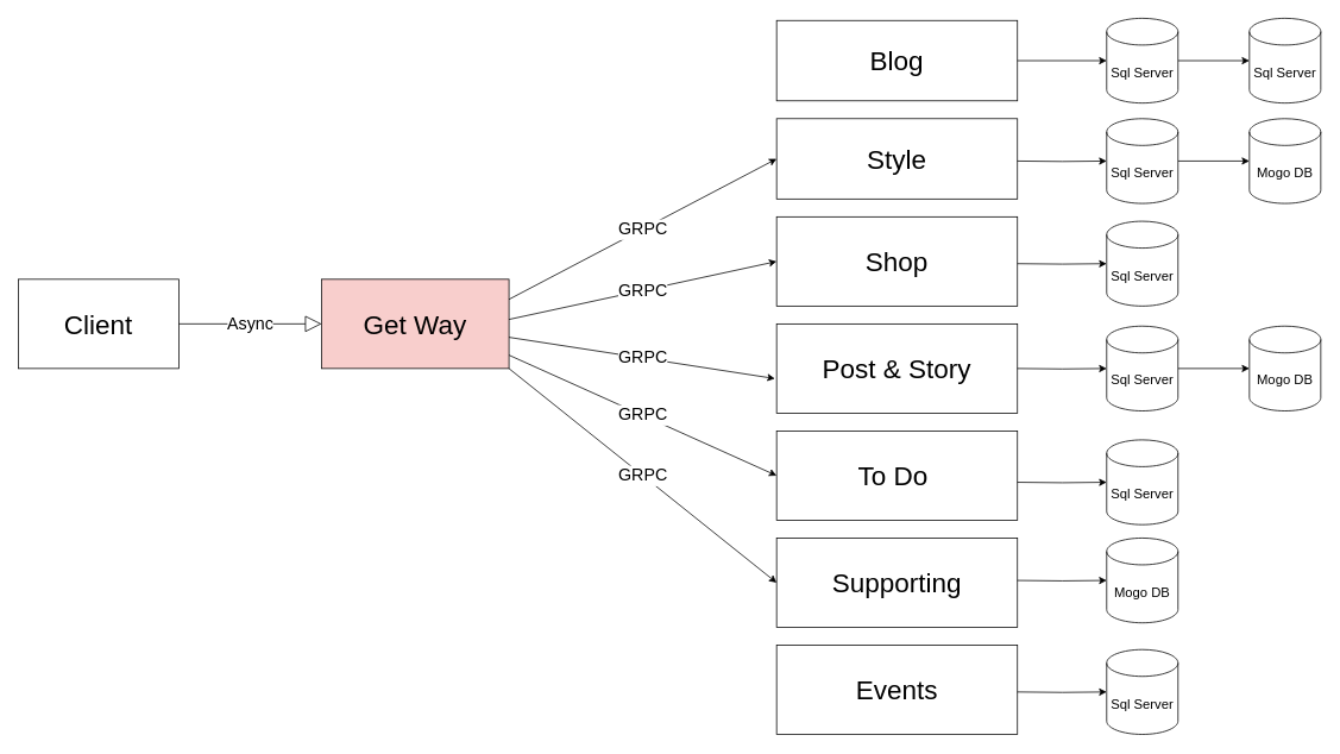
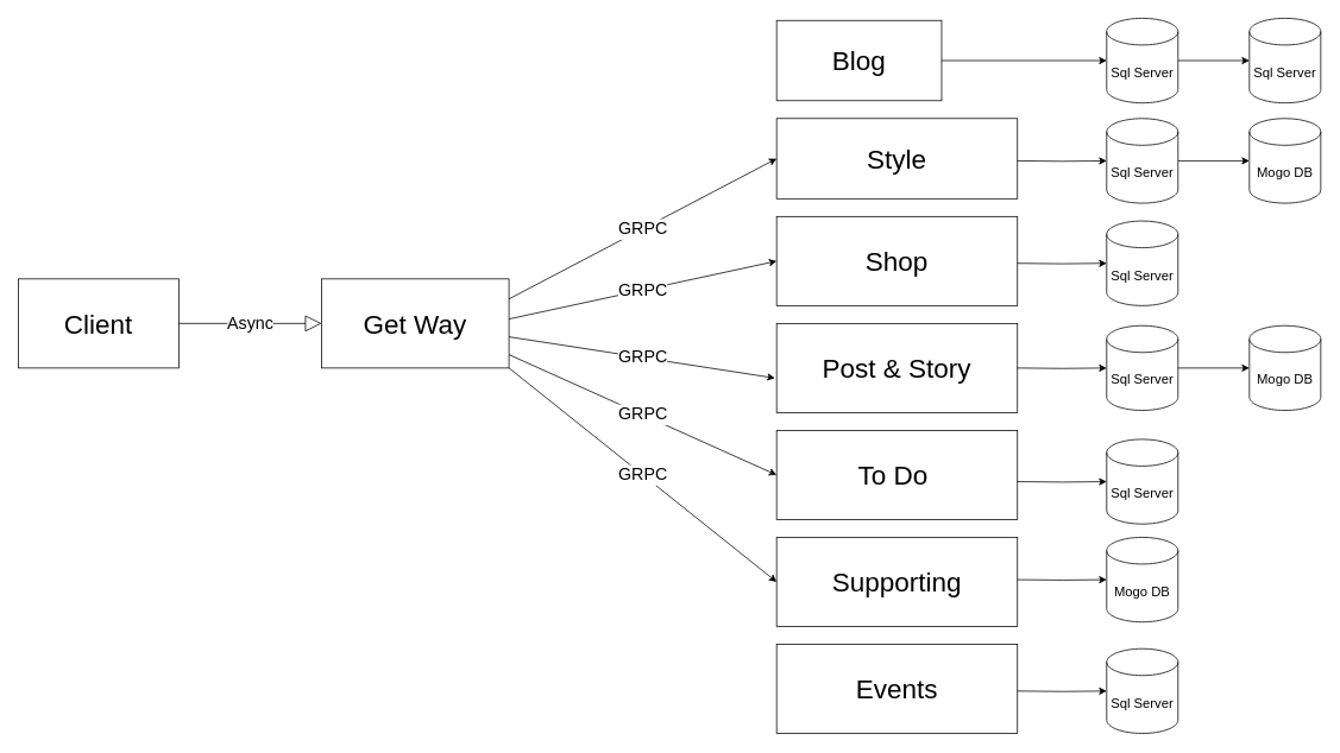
- <mxCell id="5" value="&lt;span style=&quot;font-size: 30px;&quot;&gt;Blog&lt;/span&gt;" style="html=1;whiteSpace=wrap;" vertex="1" parent="1"><mxGeometry x="870" y="22.5" width="270" height="90" as="geometry" /></mxCell>
+ <mxCell id="5" value="&lt;span style=&quot;font-size: 30px;&quot;&gt;Blog&lt;/span&gt;" style="html=1;whiteSpace=wrap;" vertex="1" parent="1"><mxGeometry x="870" y="22.5" width="185" height="90" as="geometry" /></mxCell>
- <mxCell id="4" value="&lt;font style=&quot;font-size: 30px;&quot;&gt;Get Way&lt;/font&gt;" style="html=1;whiteSpace=wrap;fillColor=#f8cecc;" vertex="1" parent="1"><mxGeometry x="360" y="312.5" width="210" height="100" as="geometry" /></mxCell>
+ <mxCell id="4" value="&lt;font style=&quot;font-size: 30px;&quot;&gt;Get Way&lt;/font&gt;" style="html=1;whiteSpace=wrap;" vertex="1" parent="1"><mxGeometry x="360" y="312.5" width="210" height="100" as="geometry" /></mxCell>
